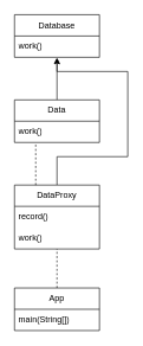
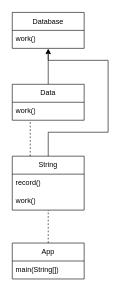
- <mxCell id="5" value="DataProxy" style="swimlane;fontStyle=0;childLayout=stackLayout;horizontal=1;startSize=30;horizontalStack=0;resizeParent=1;resizeParentMax=0;resizeLast=0;collapsible=1;marginBottom=0;whiteSpace=wrap;html=1;" vertex="1" parent="1"><mxGeometry x="20" y="260" width="120" height="90" as="geometry" /></mxCell>
+ <mxCell id="5" value="String" style="swimlane;fontStyle=0;childLayout=stackLayout;horizontal=1;startSize=30;horizontalStack=0;resizeParent=1;resizeParentMax=0;resizeLast=0;collapsible=1;marginBottom=0;whiteSpace=wrap;html=1;" vertex="1" parent="1"><mxGeometry x="20" y="260" width="120" height="90" as="geometry" /></mxCell>
